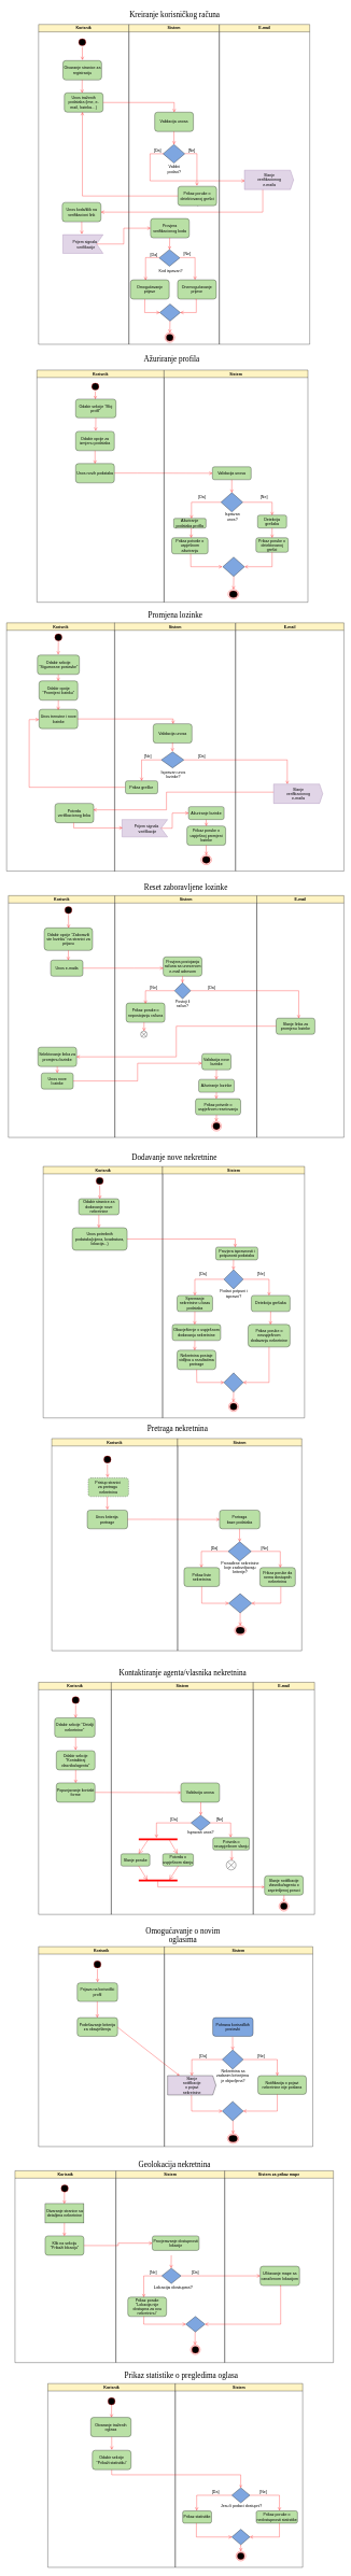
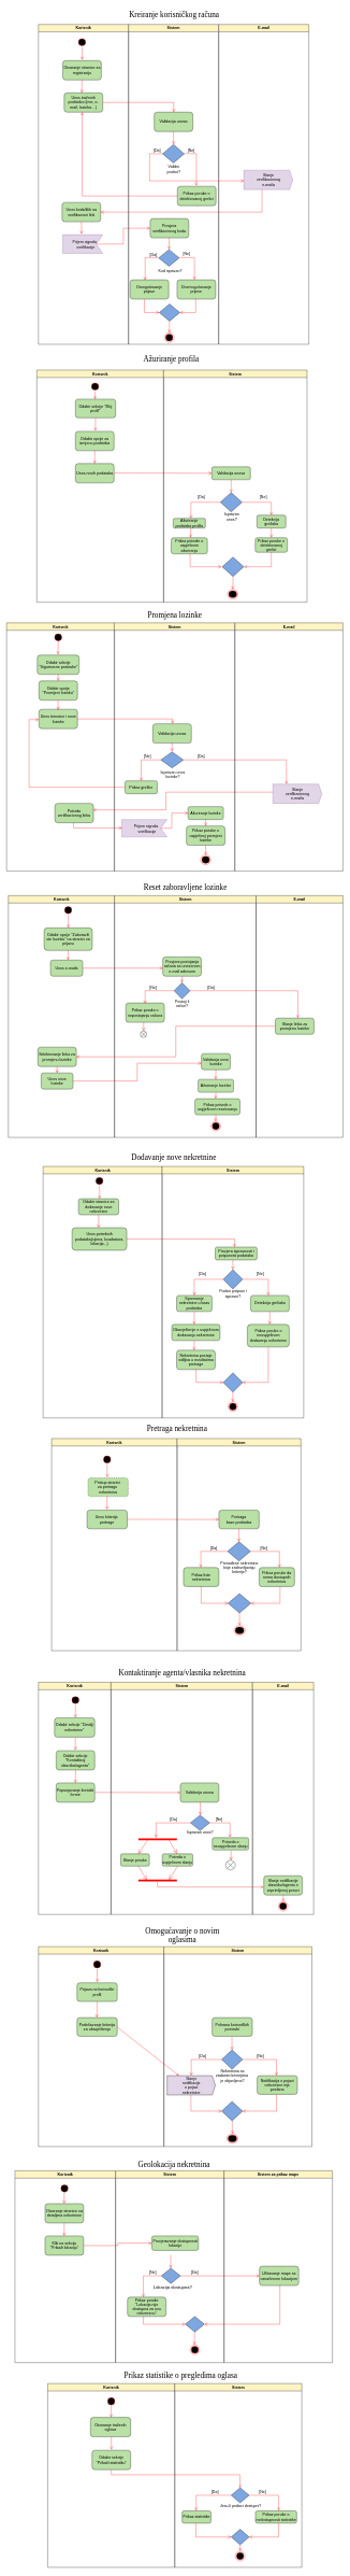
- <mxCell id="235" value="Pohrana korisničkih&lt;div&gt;postavki&lt;/div&gt;" style="rounded=1;whiteSpace=wrap;html=1;fillColor=#7ea6e0;" parent="229" vertex="1"><mxGeometry x="150" y="220" width="125" height="58" as="geometry" /></mxCell>
+ <mxCell id="235" value="Pohrana korisničkih&lt;div&gt;postavki&lt;/div&gt;" style="rounded=1;whiteSpace=wrap;html=1;fillColor=#B9E0A5;" parent="229" vertex="1"><mxGeometry x="150" y="220" width="125" height="58" as="geometry" /></mxCell>
- <mxCell id="239" value="Notifikacija o pojavi nekretnine nije poslana" style="rounded=1;whiteSpace=wrap;html=1;fillColor=#B9E0A5;" parent="229" vertex="1"><mxGeometry x="290" y="400" width="150" height="58" as="geometry" /></mxCell>
+ <mxCell id="239" value="Notifikacija o pojavi nekretnine nije poslana" style="rounded=1;whiteSpace=wrap;html=1;fillColor=#B9E0A5;" parent="229" vertex="1"><mxGeometry x="290" y="400" width="125" height="58" as="geometry" /></mxCell>
- <mxCell id="253" value="Otvaranje stranice sa detaljima nekretnine" style="whiteSpace=wrap;html=1;fillColor=#B9E0A5;rounded=0;" parent="252" vertex="1"><mxGeometry x="93.5" y="102" width="120" height="60" as="geometry" /></mxCell>
+ <mxCell id="253" value="Otvaranje stranice sa detaljima nekretnine" style="rounded=1;whiteSpace=wrap;html=1;fillColor=#B9E0A5;" parent="252" vertex="1"><mxGeometry x="93.5" y="102" width="120" height="60" as="geometry" /></mxCell>
